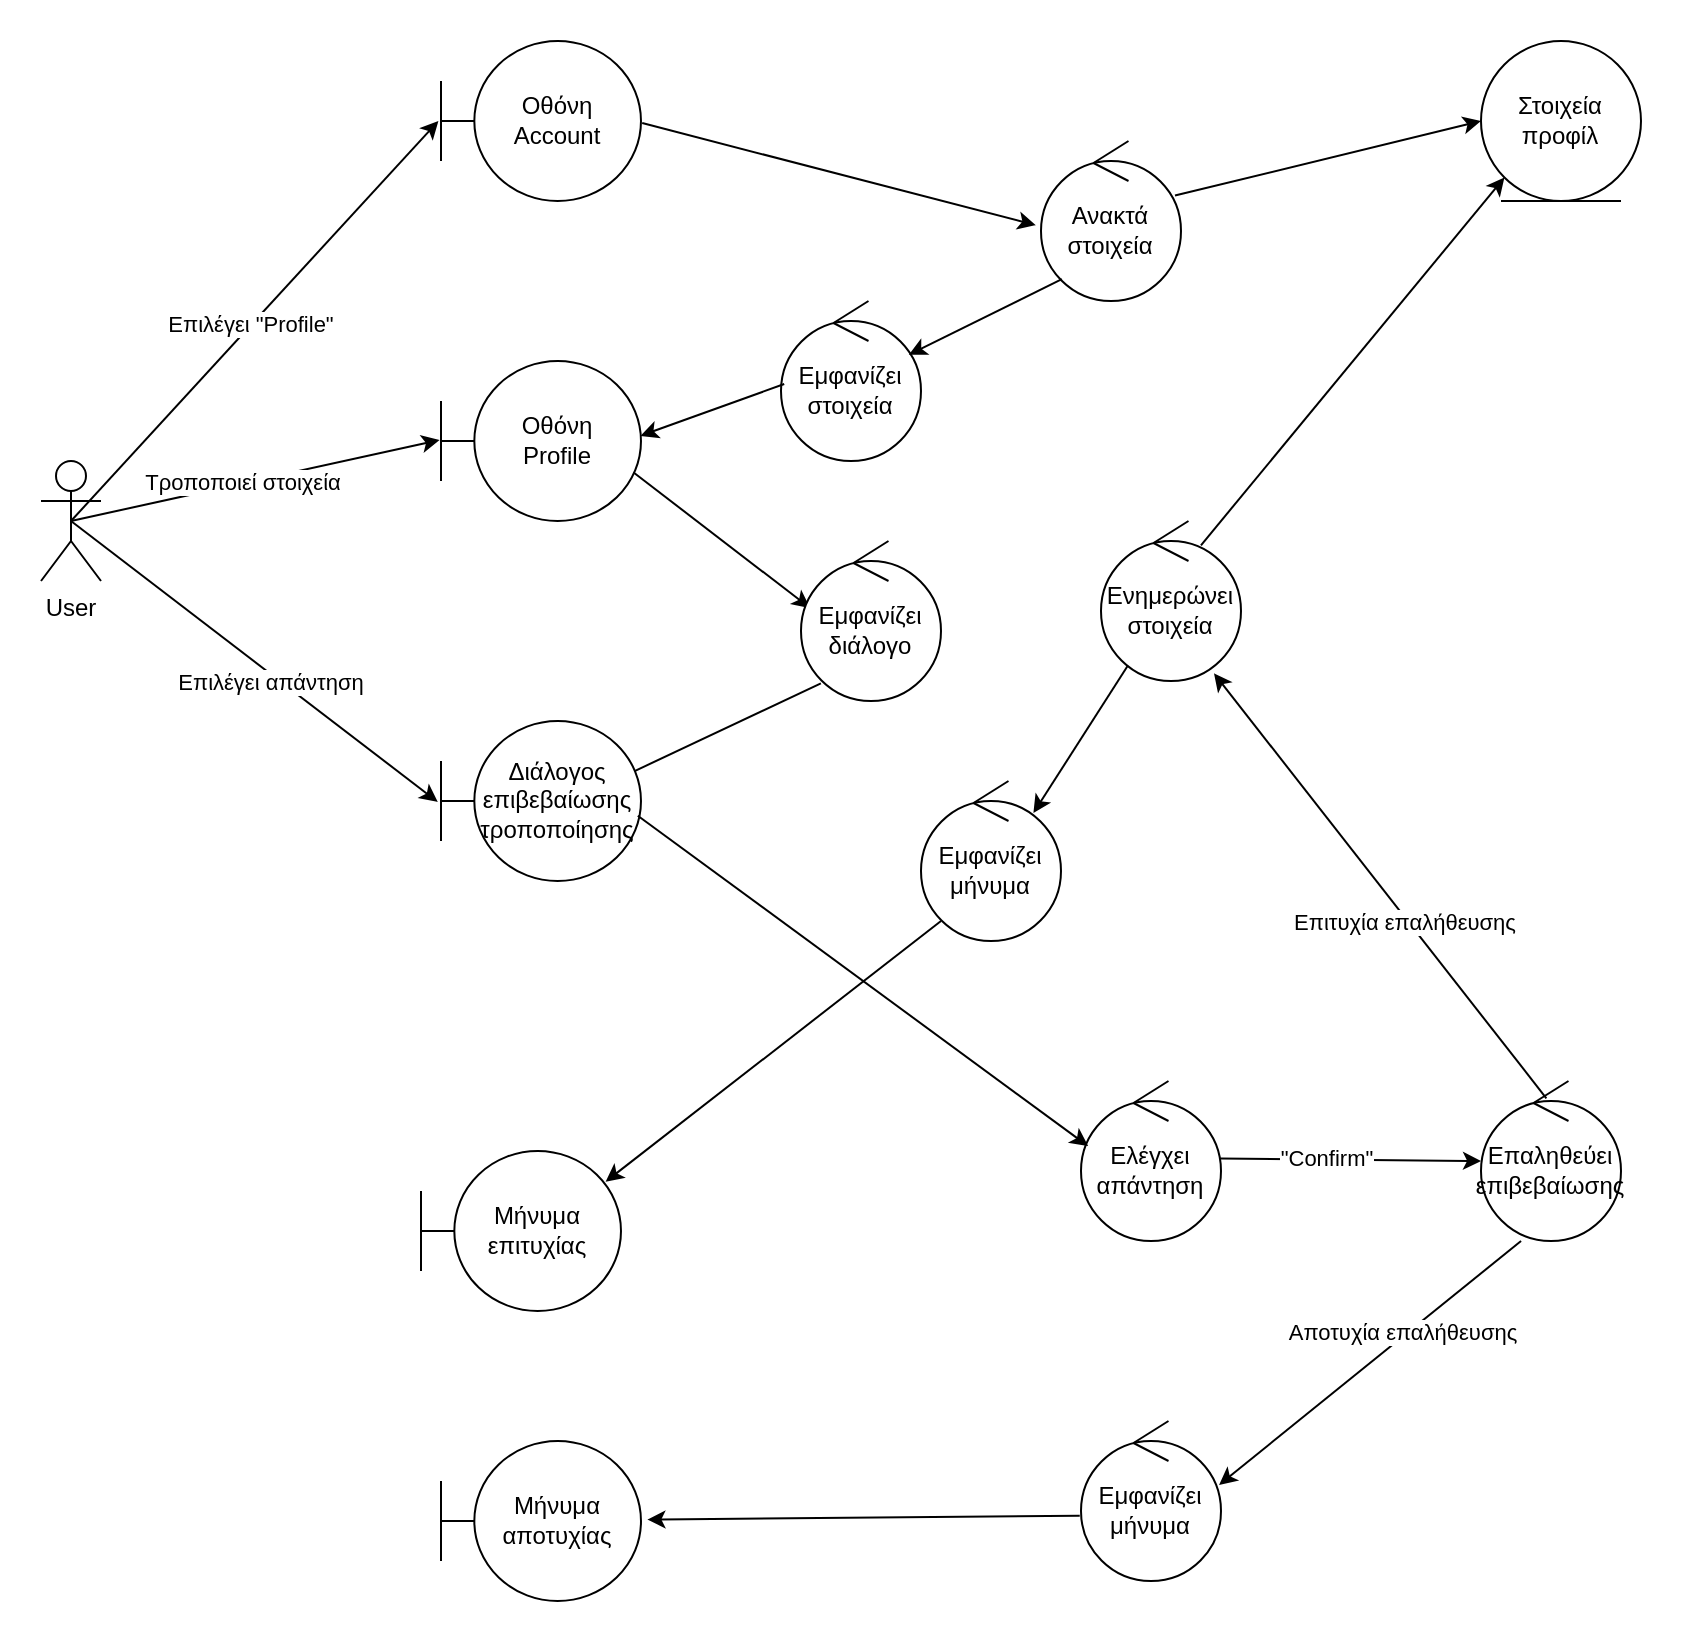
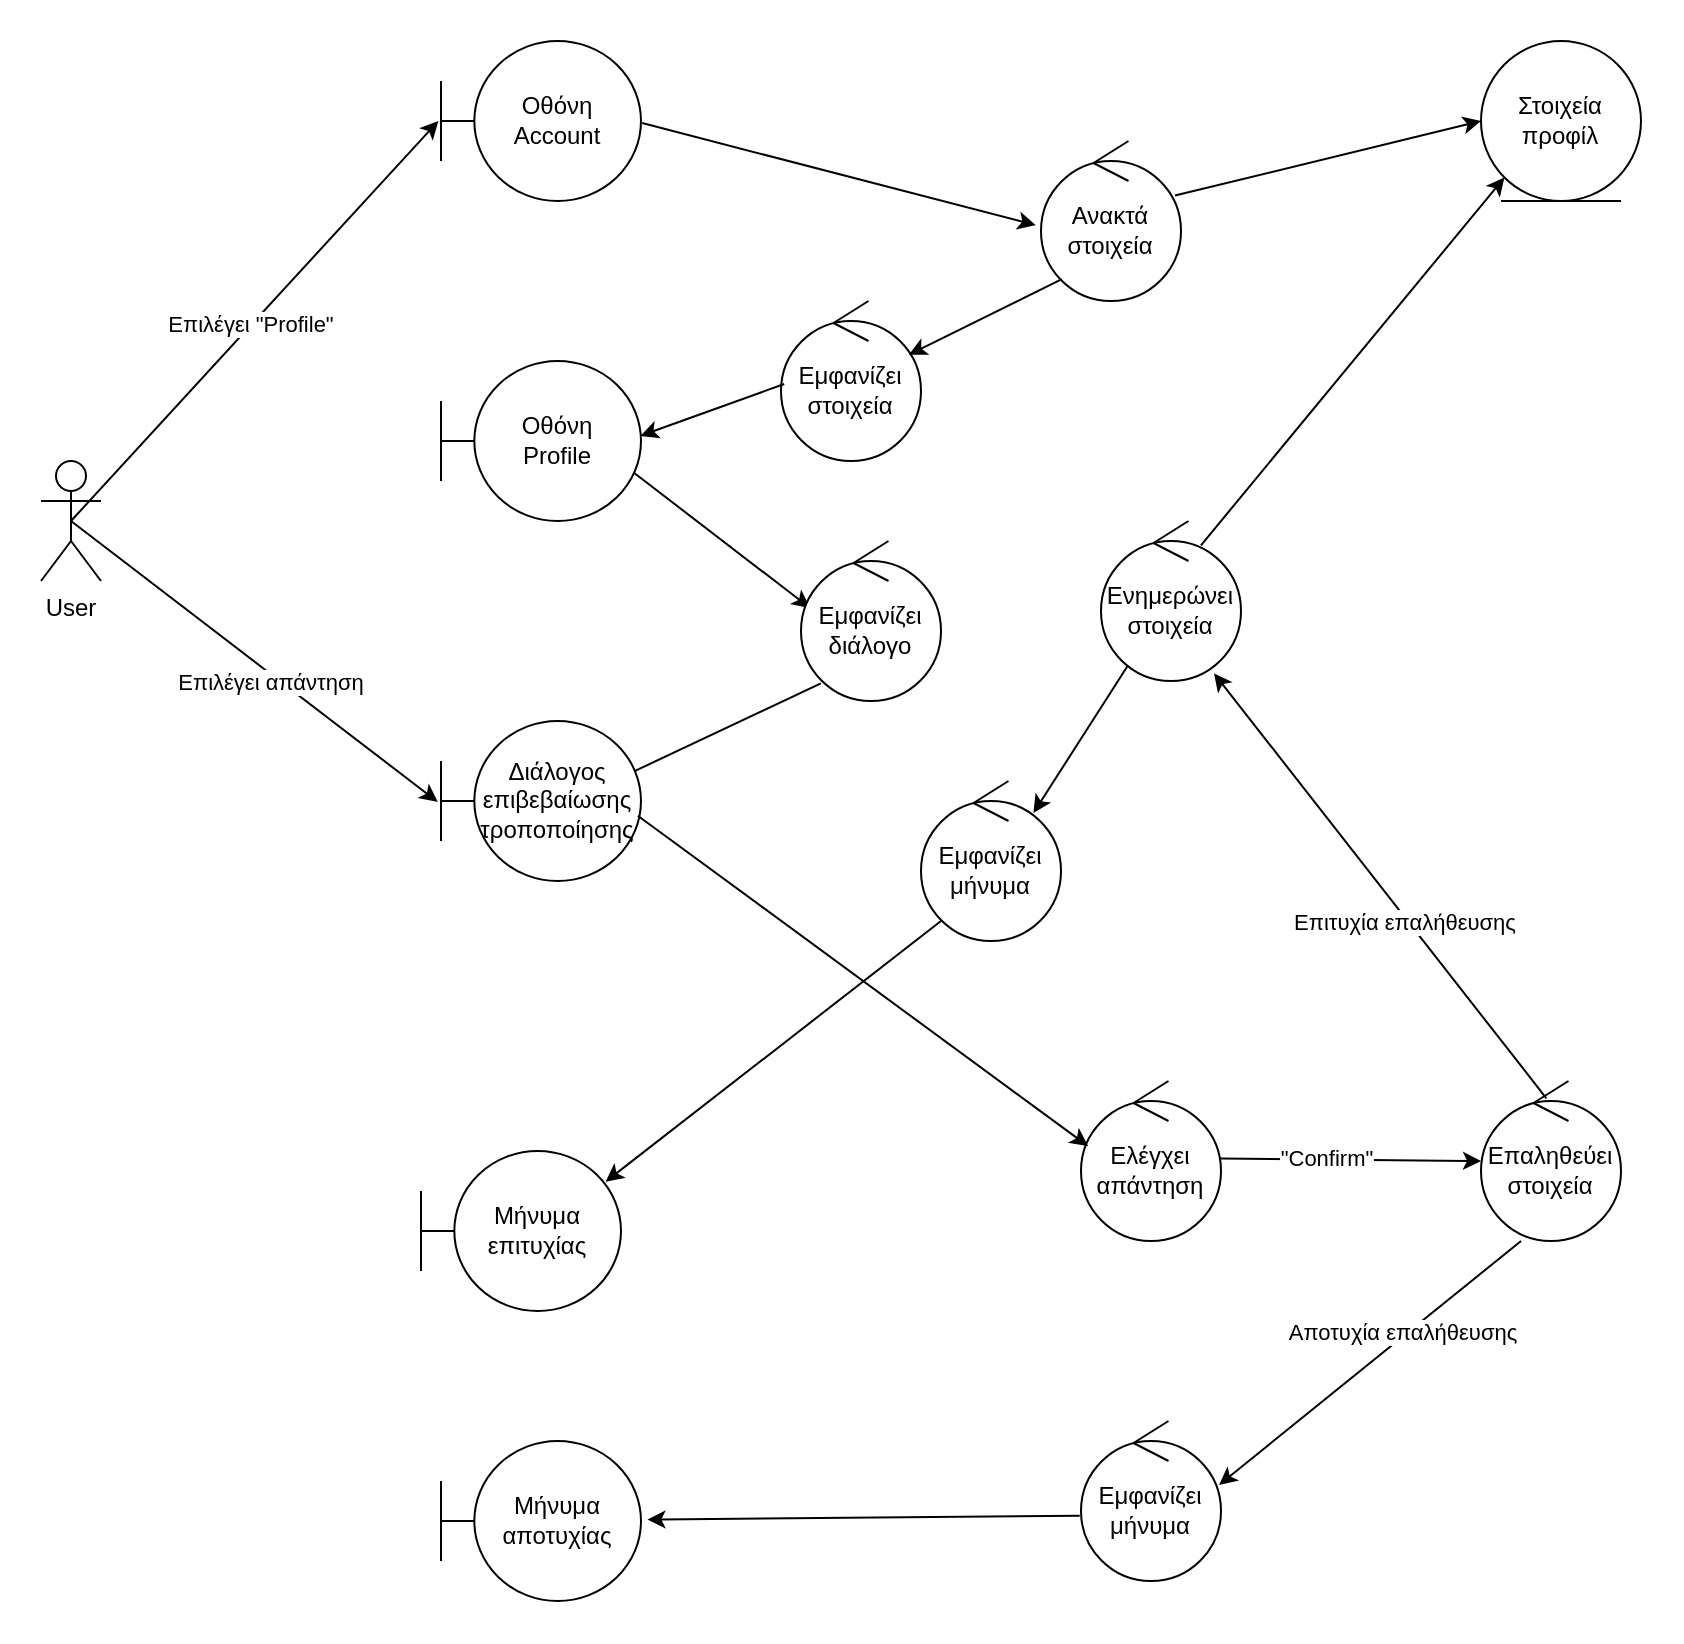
- <mxCell id="25" value="" style="endArrow=classic;html=1;rounded=0;exitX=0.5;exitY=0.5;exitDx=0;exitDy=0;exitPerimeter=0;entryX=-0.007;entryY=0.494;entryDx=0;entryDy=0;entryPerimeter=0;" parent="1" source="2" target="4" edge="1"><mxGeometry width="50" height="50" relative="1" as="geometry"><mxPoint x="40" y="260" as="sourcePoint" /><mxPoint x="250" y="160" as="targetPoint" /></mxGeometry></mxCell>
- <mxCell id="26" value="Τροποποιεί στοιχεία" style="edgeLabel;html=1;align=center;verticalAlign=middle;resizable=0;points=[];" parent="25" connectable="0" vertex="1"><mxGeometry x="-0.07" y="1" relative="1" as="geometry"><mxPoint as="offset" /></mxGeometry></mxCell>
- <mxCell id="8" value="Επαληθεύει&lt;br&gt;επιβεβαίωσης" style="ellipse;shape=umlControl;whiteSpace=wrap;html=1;" parent="1" vertex="1"><mxGeometry x="740" y="540" width="70" height="80" as="geometry" /></mxCell>
+ <mxCell id="8" value="Επαληθεύει&lt;br&gt;στοιχεία" style="ellipse;shape=umlControl;whiteSpace=wrap;html=1;" parent="1" vertex="1"><mxGeometry x="740" y="540" width="70" height="80" as="geometry" /></mxCell>
